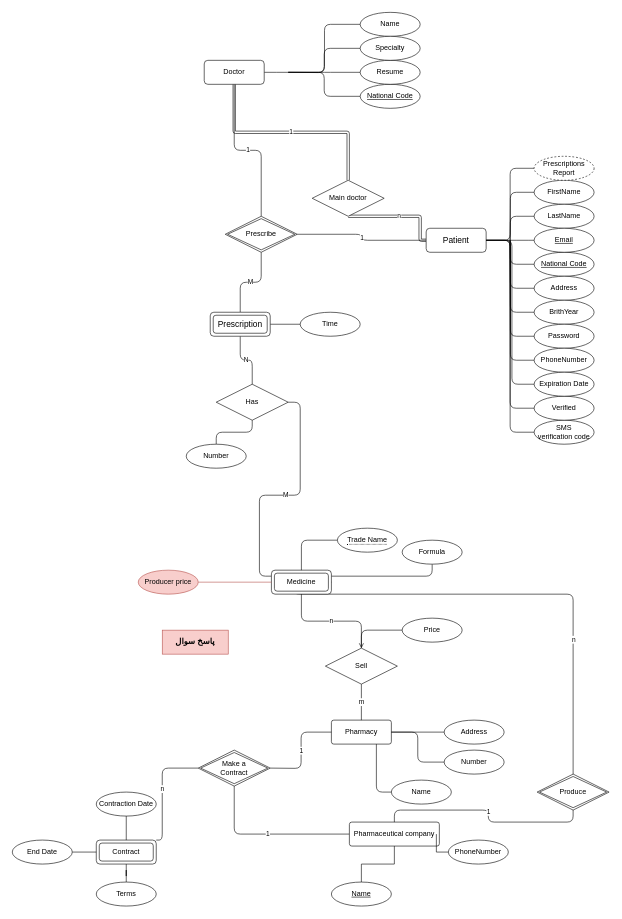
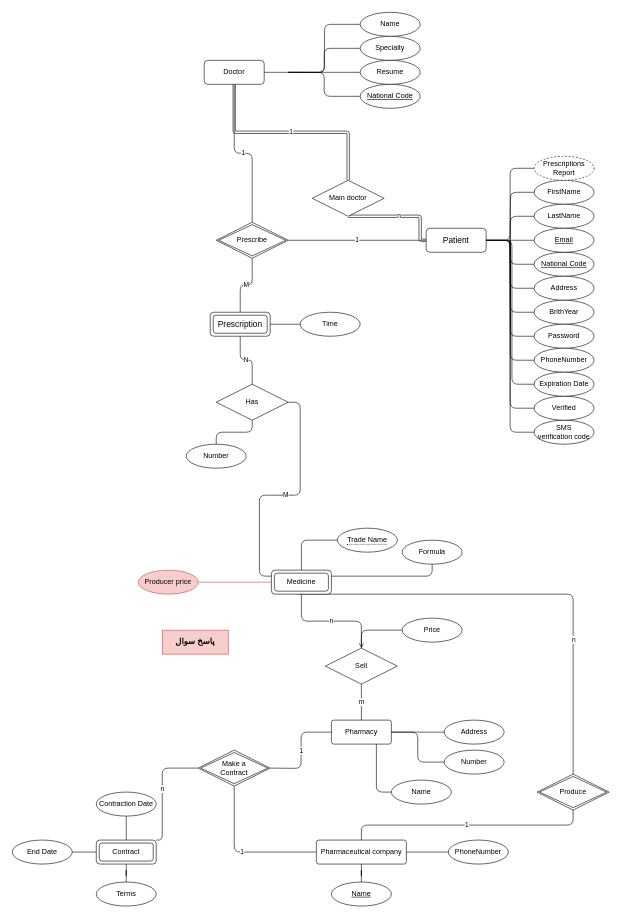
- <mxCell id="31" value="Prescribe" style="shape=rhombus;double=1;perimeter=rhombusPerimeter;whiteSpace=wrap;html=1;align=center;" parent="1" vertex="1"><mxGeometry x="375" y="360" width="120" height="60" as="geometry" /></mxCell>
+ <mxCell id="31" value="Prescribe" style="shape=rhombus;double=1;perimeter=rhombusPerimeter;whiteSpace=wrap;html=1;align=center;" parent="1" vertex="1"><mxGeometry x="360" y="370" width="120" height="60" as="geometry" /></mxCell>
- <mxCell id="42" value="Pharmaceutical company" style="rounded=1;arcSize=10;whiteSpace=wrap;html=1;align=center;" parent="1" vertex="1"><mxGeometry x="582" y="1370" width="150" height="40" as="geometry" /></mxCell>
+ <mxCell id="42" value="Pharmaceutical company" style="rounded=1;arcSize=10;whiteSpace=wrap;html=1;align=center;" parent="1" vertex="1"><mxGeometry x="527" y="1400" width="150" height="40" as="geometry" /></mxCell>
